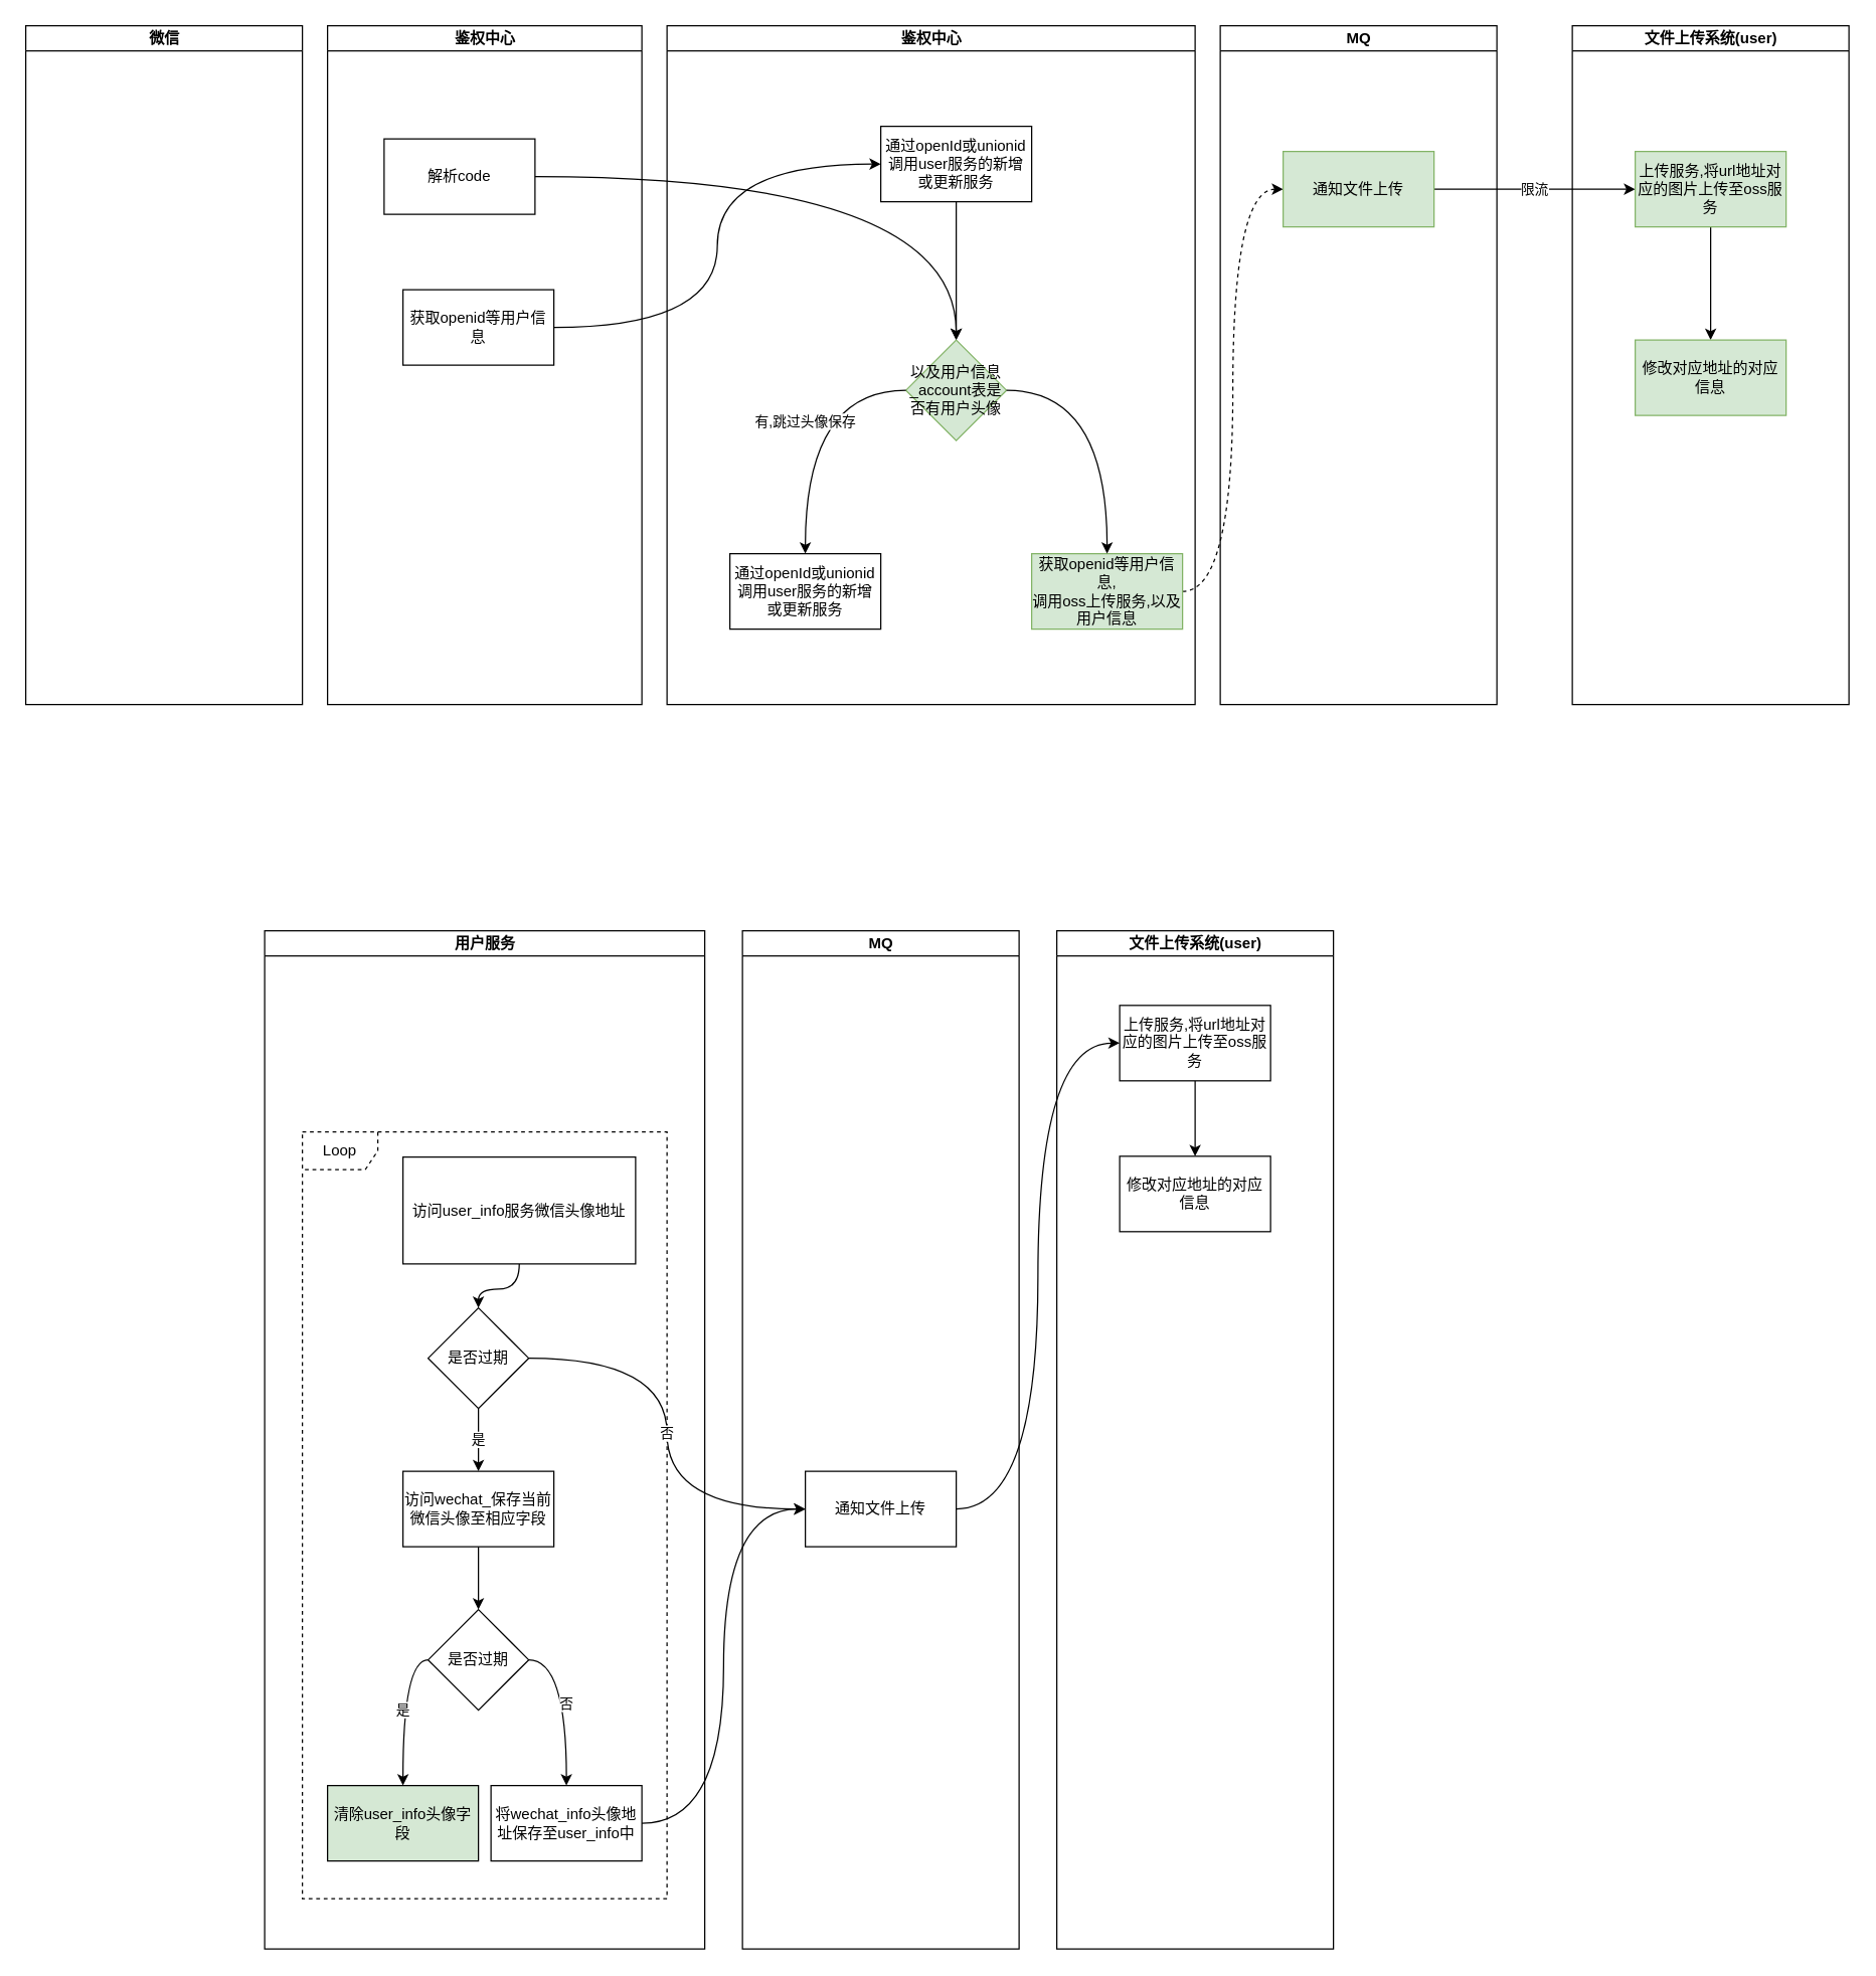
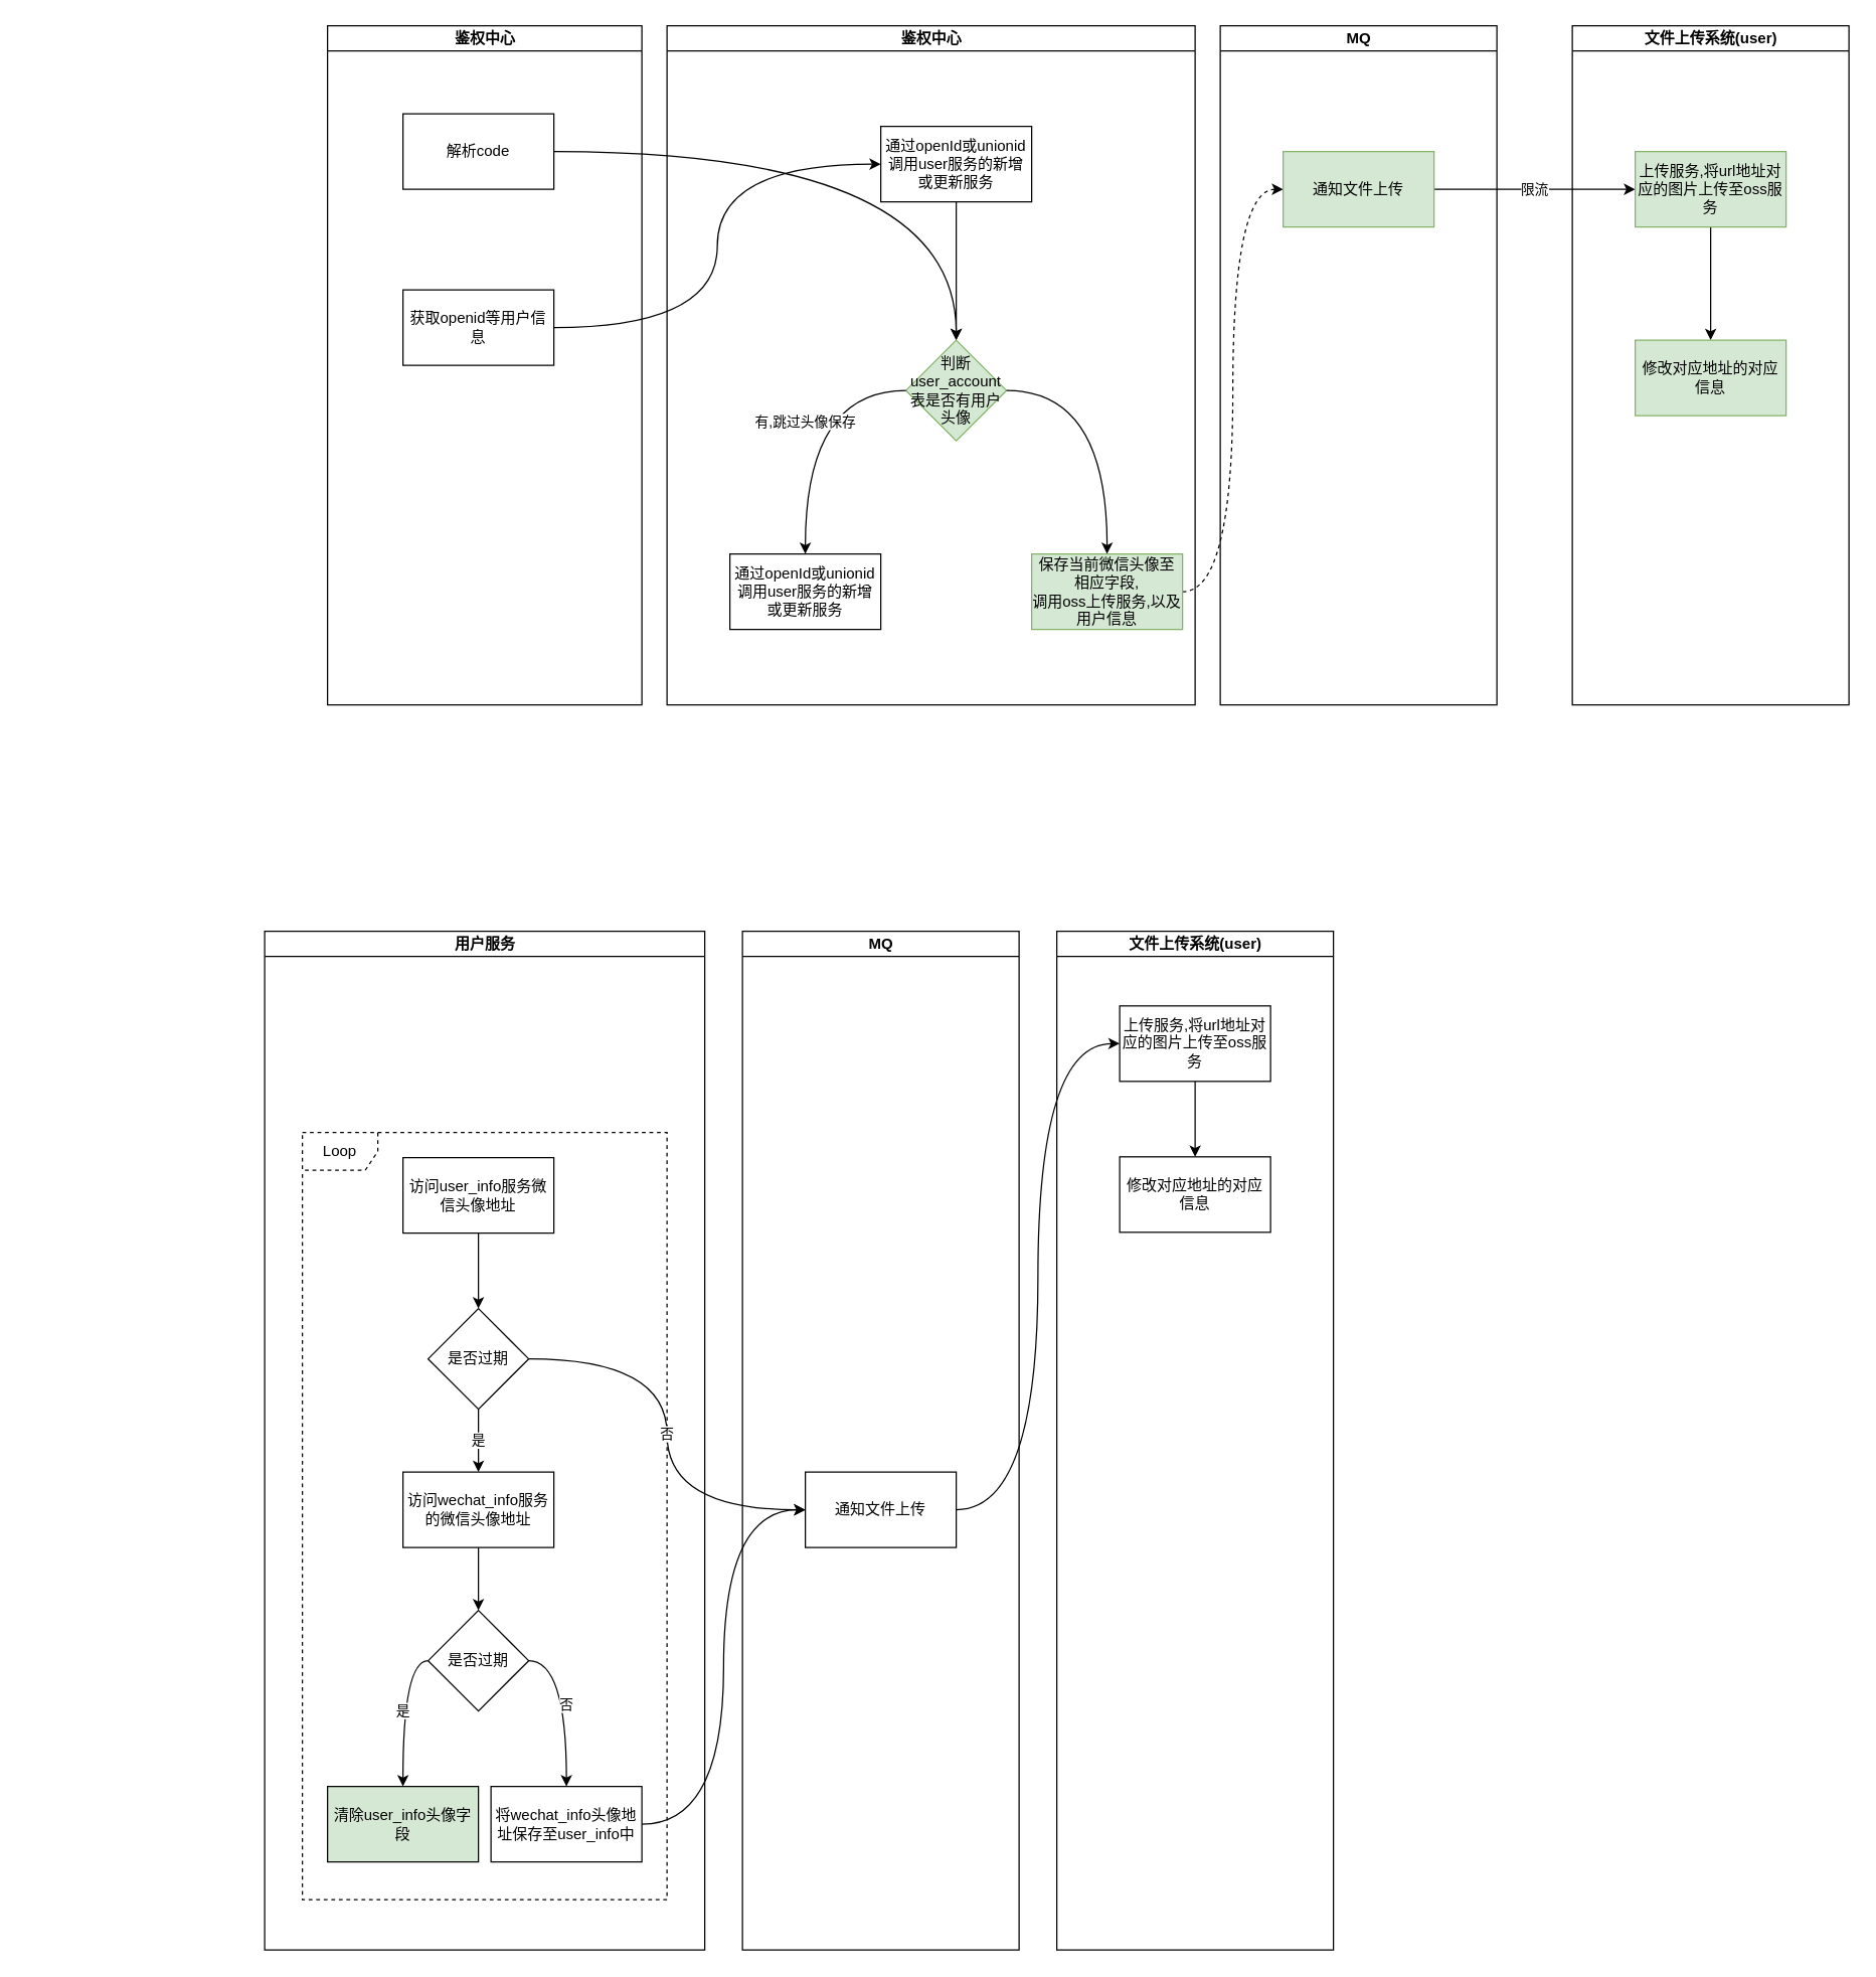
- <mxCell id="6" value="解析code" style="rounded=0;whiteSpace=wrap;html=1;" vertex="1" parent="5"><mxGeometry x="45" y="90" width="120" height="60" as="geometry" /></mxCell>
+ <mxCell id="6" value="解析code" style="rounded=0;whiteSpace=wrap;html=1;" vertex="1" parent="5"><mxGeometry x="60" y="70" width="120" height="60" as="geometry" /></mxCell>
- <mxCell id="4" value="微信" style="swimlane;html=1;startSize=20;horizontal=1;containerType=tree;" vertex="1" parent="1"><mxGeometry x="20" y="20" width="220" height="540" as="geometry" /></mxCell>
- <mxCell id="12" value="以及用户信息_account表是否有用户头像" style="rhombus;whiteSpace=wrap;html=1;fillColor=#d5e8d4;strokeColor=#82b366;" vertex="1" parent="9"><mxGeometry x="190" y="250" width="80" height="80" as="geometry" /></mxCell>
+ <mxCell id="12" value="判断user_account表是否有用户头像" style="rhombus;whiteSpace=wrap;html=1;fillColor=#d5e8d4;strokeColor=#82b366;" vertex="1" parent="9"><mxGeometry x="190" y="250" width="80" height="80" as="geometry" /></mxCell>
- <mxCell id="15" value="获取openid等用户信息,&lt;br&gt;调用oss上传服务,以及用户信息" style="rounded=0;whiteSpace=wrap;html=1;fillColor=#d5e8d4;strokeColor=#82b366;" vertex="1" parent="9"><mxGeometry x="290" y="420" width="120" height="60" as="geometry" /></mxCell>
+ <mxCell id="15" value="保存当前微信头像至相应字段,&lt;br&gt;调用oss上传服务,以及用户信息" style="rounded=0;whiteSpace=wrap;html=1;fillColor=#d5e8d4;strokeColor=#82b366;" vertex="1" parent="9"><mxGeometry x="290" y="420" width="120" height="60" as="geometry" /></mxCell>
- <mxCell id="27" value="访问user_info服务微信头像地址" style="rounded=0;whiteSpace=wrap;html=1;" vertex="1" parent="24"><mxGeometry x="110" y="180" width="185" height="85" as="geometry" /></mxCell>
+ <mxCell id="27" value="访问user_info服务微信头像地址" style="rounded=0;whiteSpace=wrap;html=1;" vertex="1" parent="24"><mxGeometry x="110" y="180" width="120" height="60" as="geometry" /></mxCell>
- <mxCell id="33" value="访问wechat_保存当前微信头像至相应字段" style="rounded=0;whiteSpace=wrap;html=1;" vertex="1" parent="24"><mxGeometry x="110" y="430" width="120" height="60" as="geometry" /></mxCell>
+ <mxCell id="33" value="访问wechat_info服务的微信头像地址" style="rounded=0;whiteSpace=wrap;html=1;" vertex="1" parent="24"><mxGeometry x="110" y="430" width="120" height="60" as="geometry" /></mxCell>
